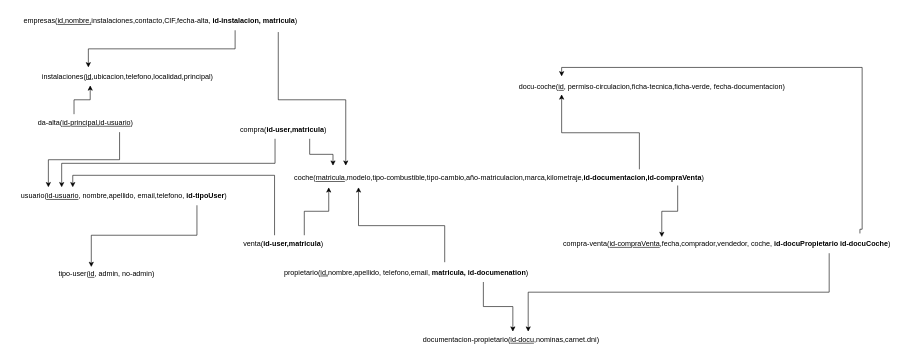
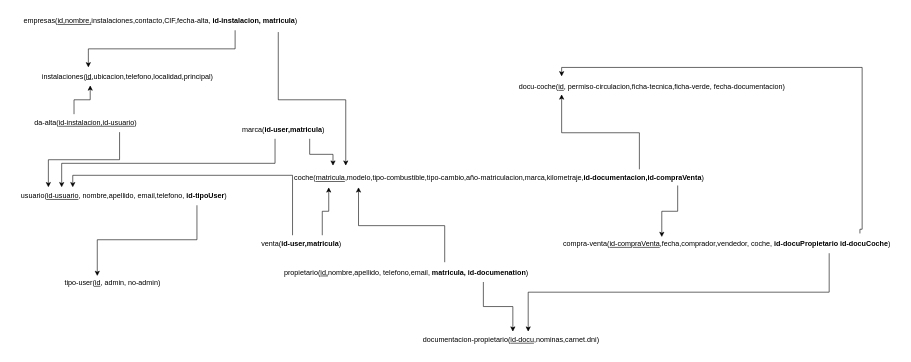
- <mxCell id="5" value="da-alta(&lt;u&gt;id-principal,id-usuario&lt;/u&gt;)" style="text;html=1;align=center;verticalAlign=middle;resizable=0;points=[[0.2,1,0,0,0],[0.4,0,0,0,0],[0.4,1,0,0,0],[0.6,0,0,0,0],[0.6,1,0,0,0],[0.8,0,0,0,0],[0.8,1,0,0,0]];autosize=1;strokeColor=none;fillColor=none;" parent="1" vertex="1"><mxGeometry x="46" y="190" width="190" height="30" as="geometry" /></mxCell>
+ <mxCell id="5" value="da-alta(&lt;u&gt;id-instalacion,id-usuario&lt;/u&gt;)" style="text;html=1;align=center;verticalAlign=middle;resizable=0;points=[[0.2,1,0,0,0],[0.4,0,0,0,0],[0.4,1,0,0,0],[0.6,0,0,0,0],[0.6,1,0,0,0],[0.8,0,0,0,0],[0.8,1,0,0,0]];autosize=1;strokeColor=none;fillColor=none;" parent="1" vertex="1"><mxGeometry x="46" y="190" width="190" height="30" as="geometry" /></mxCell>
- <mxCell id="13" value="compra(&lt;b&gt;id-user,matricula&lt;/b&gt;)" style="text;html=1;align=center;verticalAlign=middle;resizable=0;points=[[0.42,0.97,0,0,0],[0.76,0.97,0,0,0]];autosize=1;strokeColor=none;fillColor=none;" parent="1" vertex="1"><mxGeometry x="386" y="202" width="170" height="30" as="geometry" /></mxCell>
+ <mxCell id="13" value="marca(&lt;b&gt;id-user,matricula&lt;/b&gt;)" style="text;html=1;align=center;verticalAlign=middle;resizable=0;points=[[0.42,0.97,0,0,0],[0.76,0.97,0,0,0]];autosize=1;strokeColor=none;fillColor=none;" parent="1" vertex="1"><mxGeometry x="386" y="202" width="170" height="30" as="geometry" /></mxCell>
- <mxCell id="16" value="venta(&lt;b&gt;id-user,matricula&lt;/b&gt;)" style="text;html=1;align=center;verticalAlign=middle;resizable=0;points=[[0.41,0,0,0,0],[0.72,0,0,0,0]];autosize=1;strokeColor=none;fillColor=none;" parent="1" vertex="1"><mxGeometry x="391" y="392" width="160" height="30" as="geometry" /></mxCell>
+ <mxCell id="16" value="venta(&lt;b&gt;id-user,matricula&lt;/b&gt;)" style="text;html=1;align=center;verticalAlign=middle;resizable=0;points=[[0.41,0,0,0,0],[0.72,0,0,0,0]];autosize=1;strokeColor=none;fillColor=none;" parent="1" vertex="1"><mxGeometry x="421" y="392" width="160" height="30" as="geometry" /></mxCell>
- <mxCell id="9" value="tipo-user(&lt;u&gt;id&lt;/u&gt;, admin, no-admin)" style="text;html=1;align=center;verticalAlign=middle;resizable=0;points=[[0.36,0.1,0,0,0]];autosize=1;strokeColor=none;fillColor=none;" parent="1" vertex="1"><mxGeometry x="86" y="442" width="180" height="30" as="geometry" /></mxCell>
+ <mxCell id="9" value="tipo-user(&lt;u&gt;id&lt;/u&gt;, admin, no-admin)" style="text;html=1;align=center;verticalAlign=middle;resizable=0;points=[[0.36,0.1,0,0,0]];autosize=1;strokeColor=none;fillColor=none;" parent="1" vertex="1"><mxGeometry x="96" y="457" width="180" height="30" as="geometry" /></mxCell>
